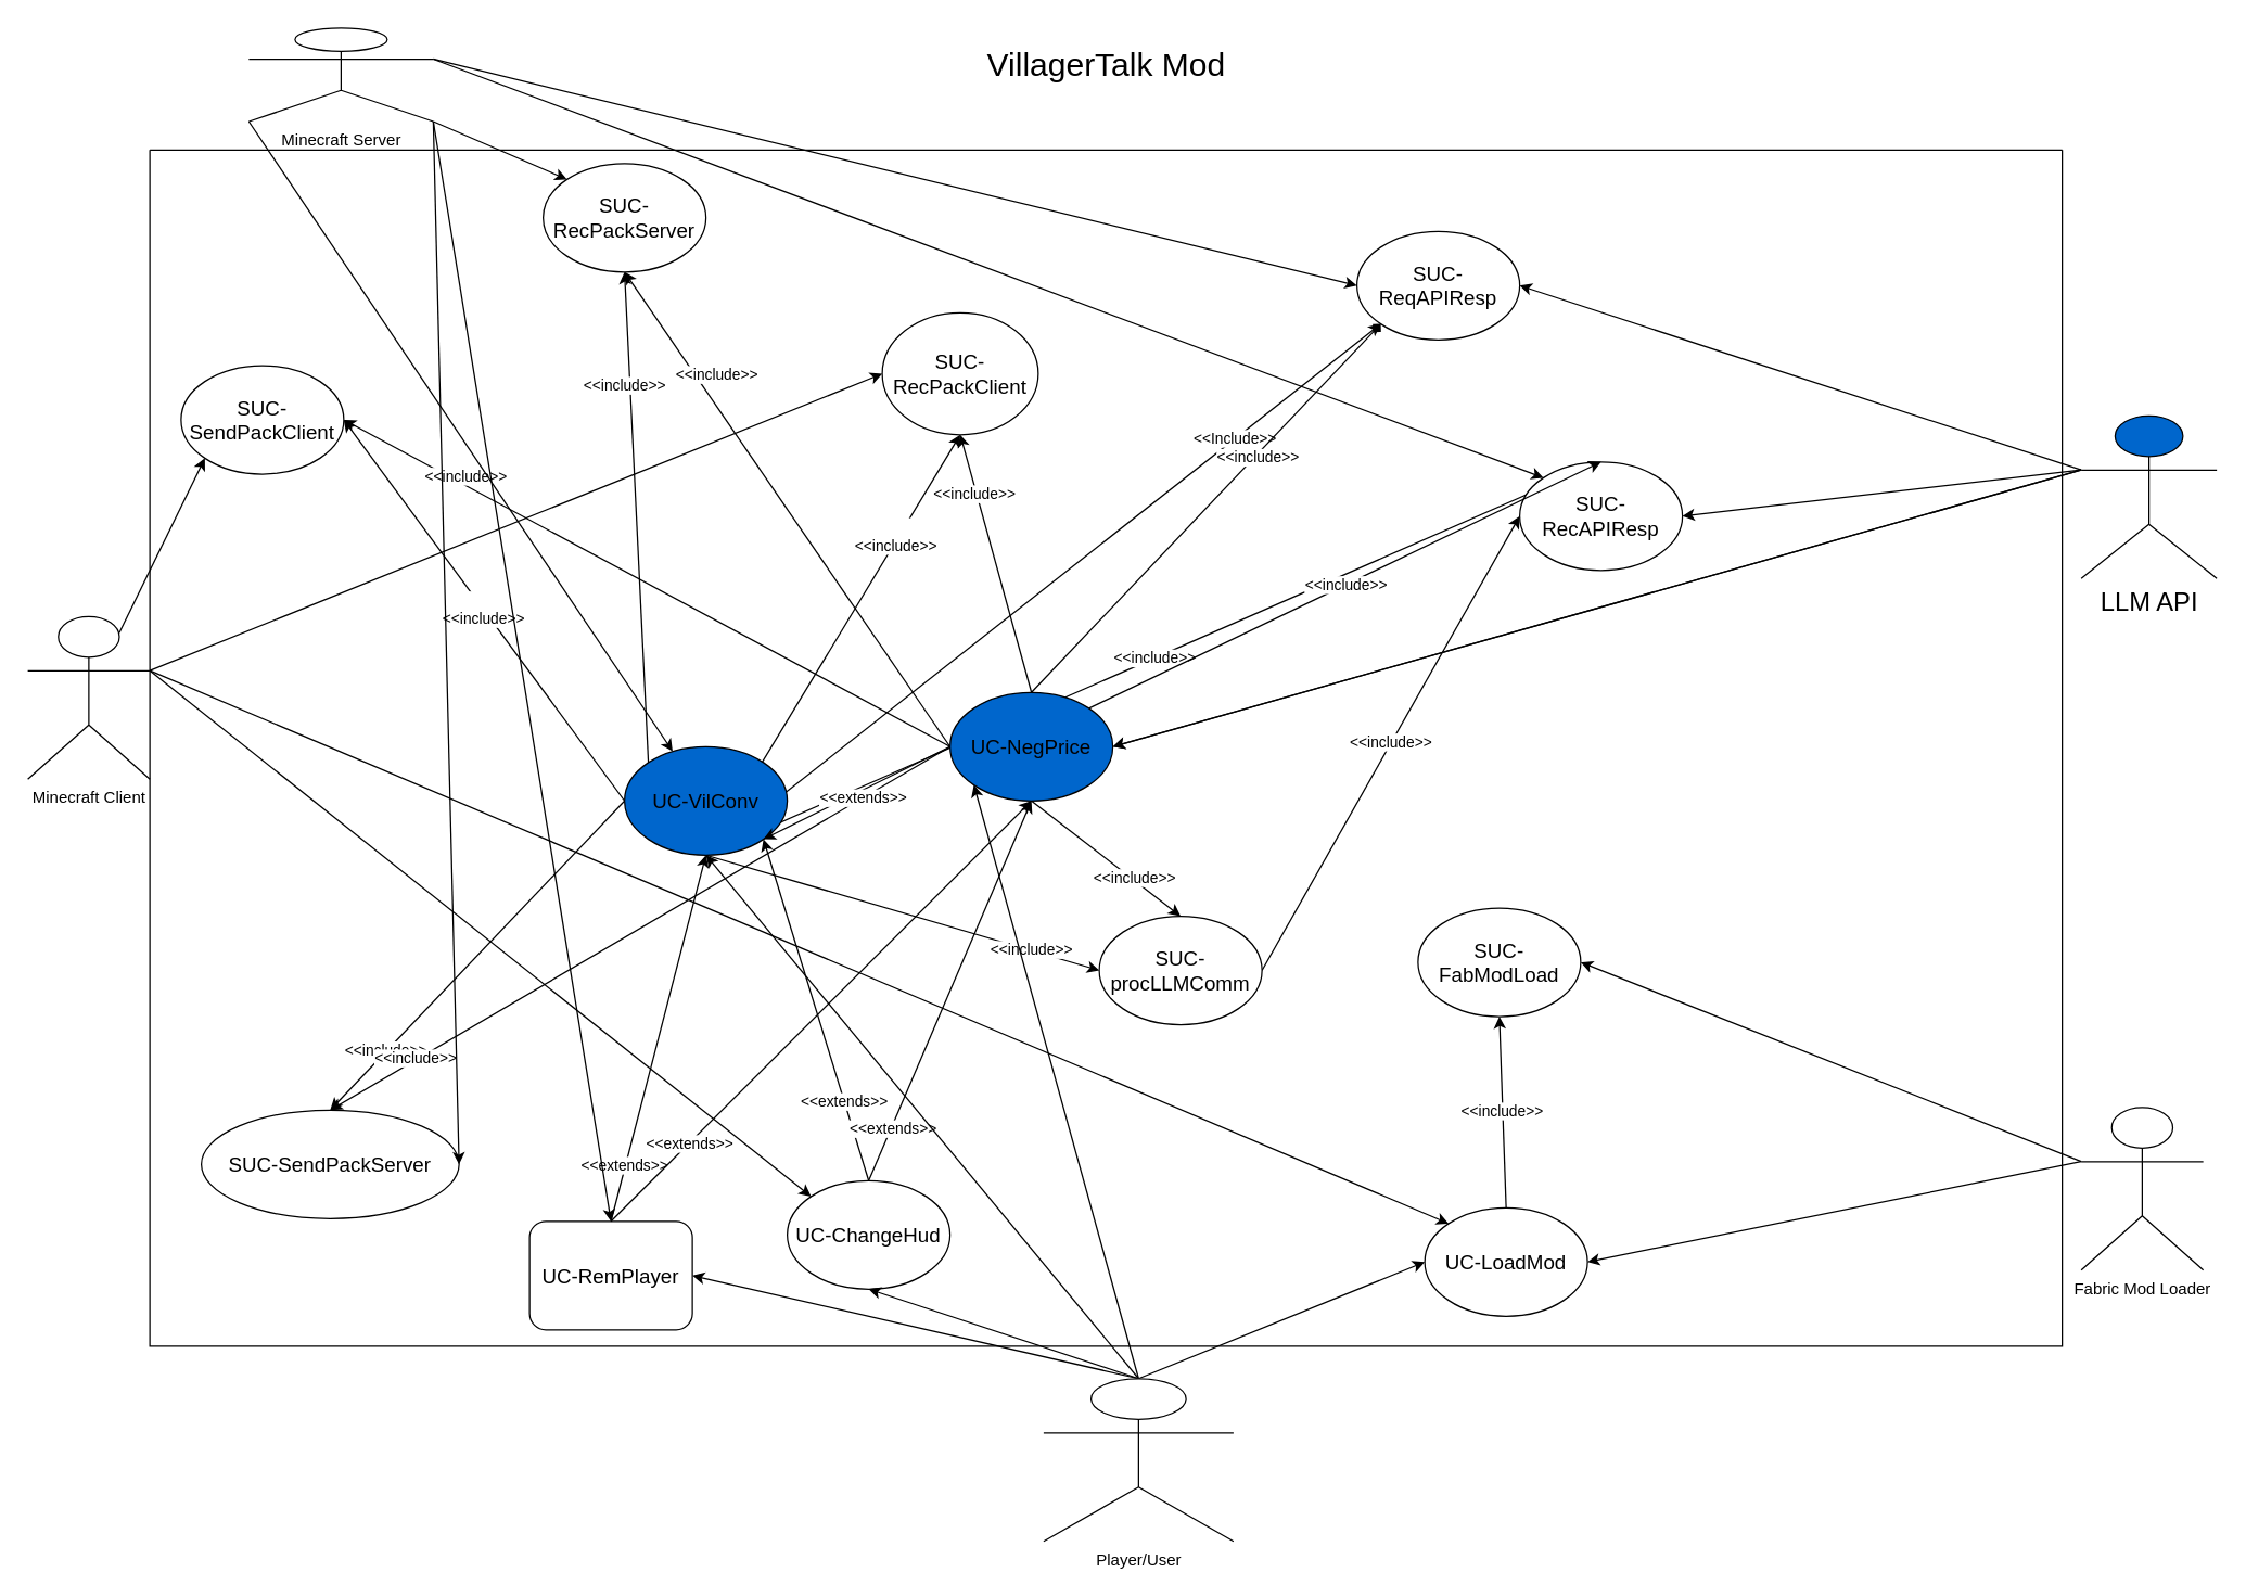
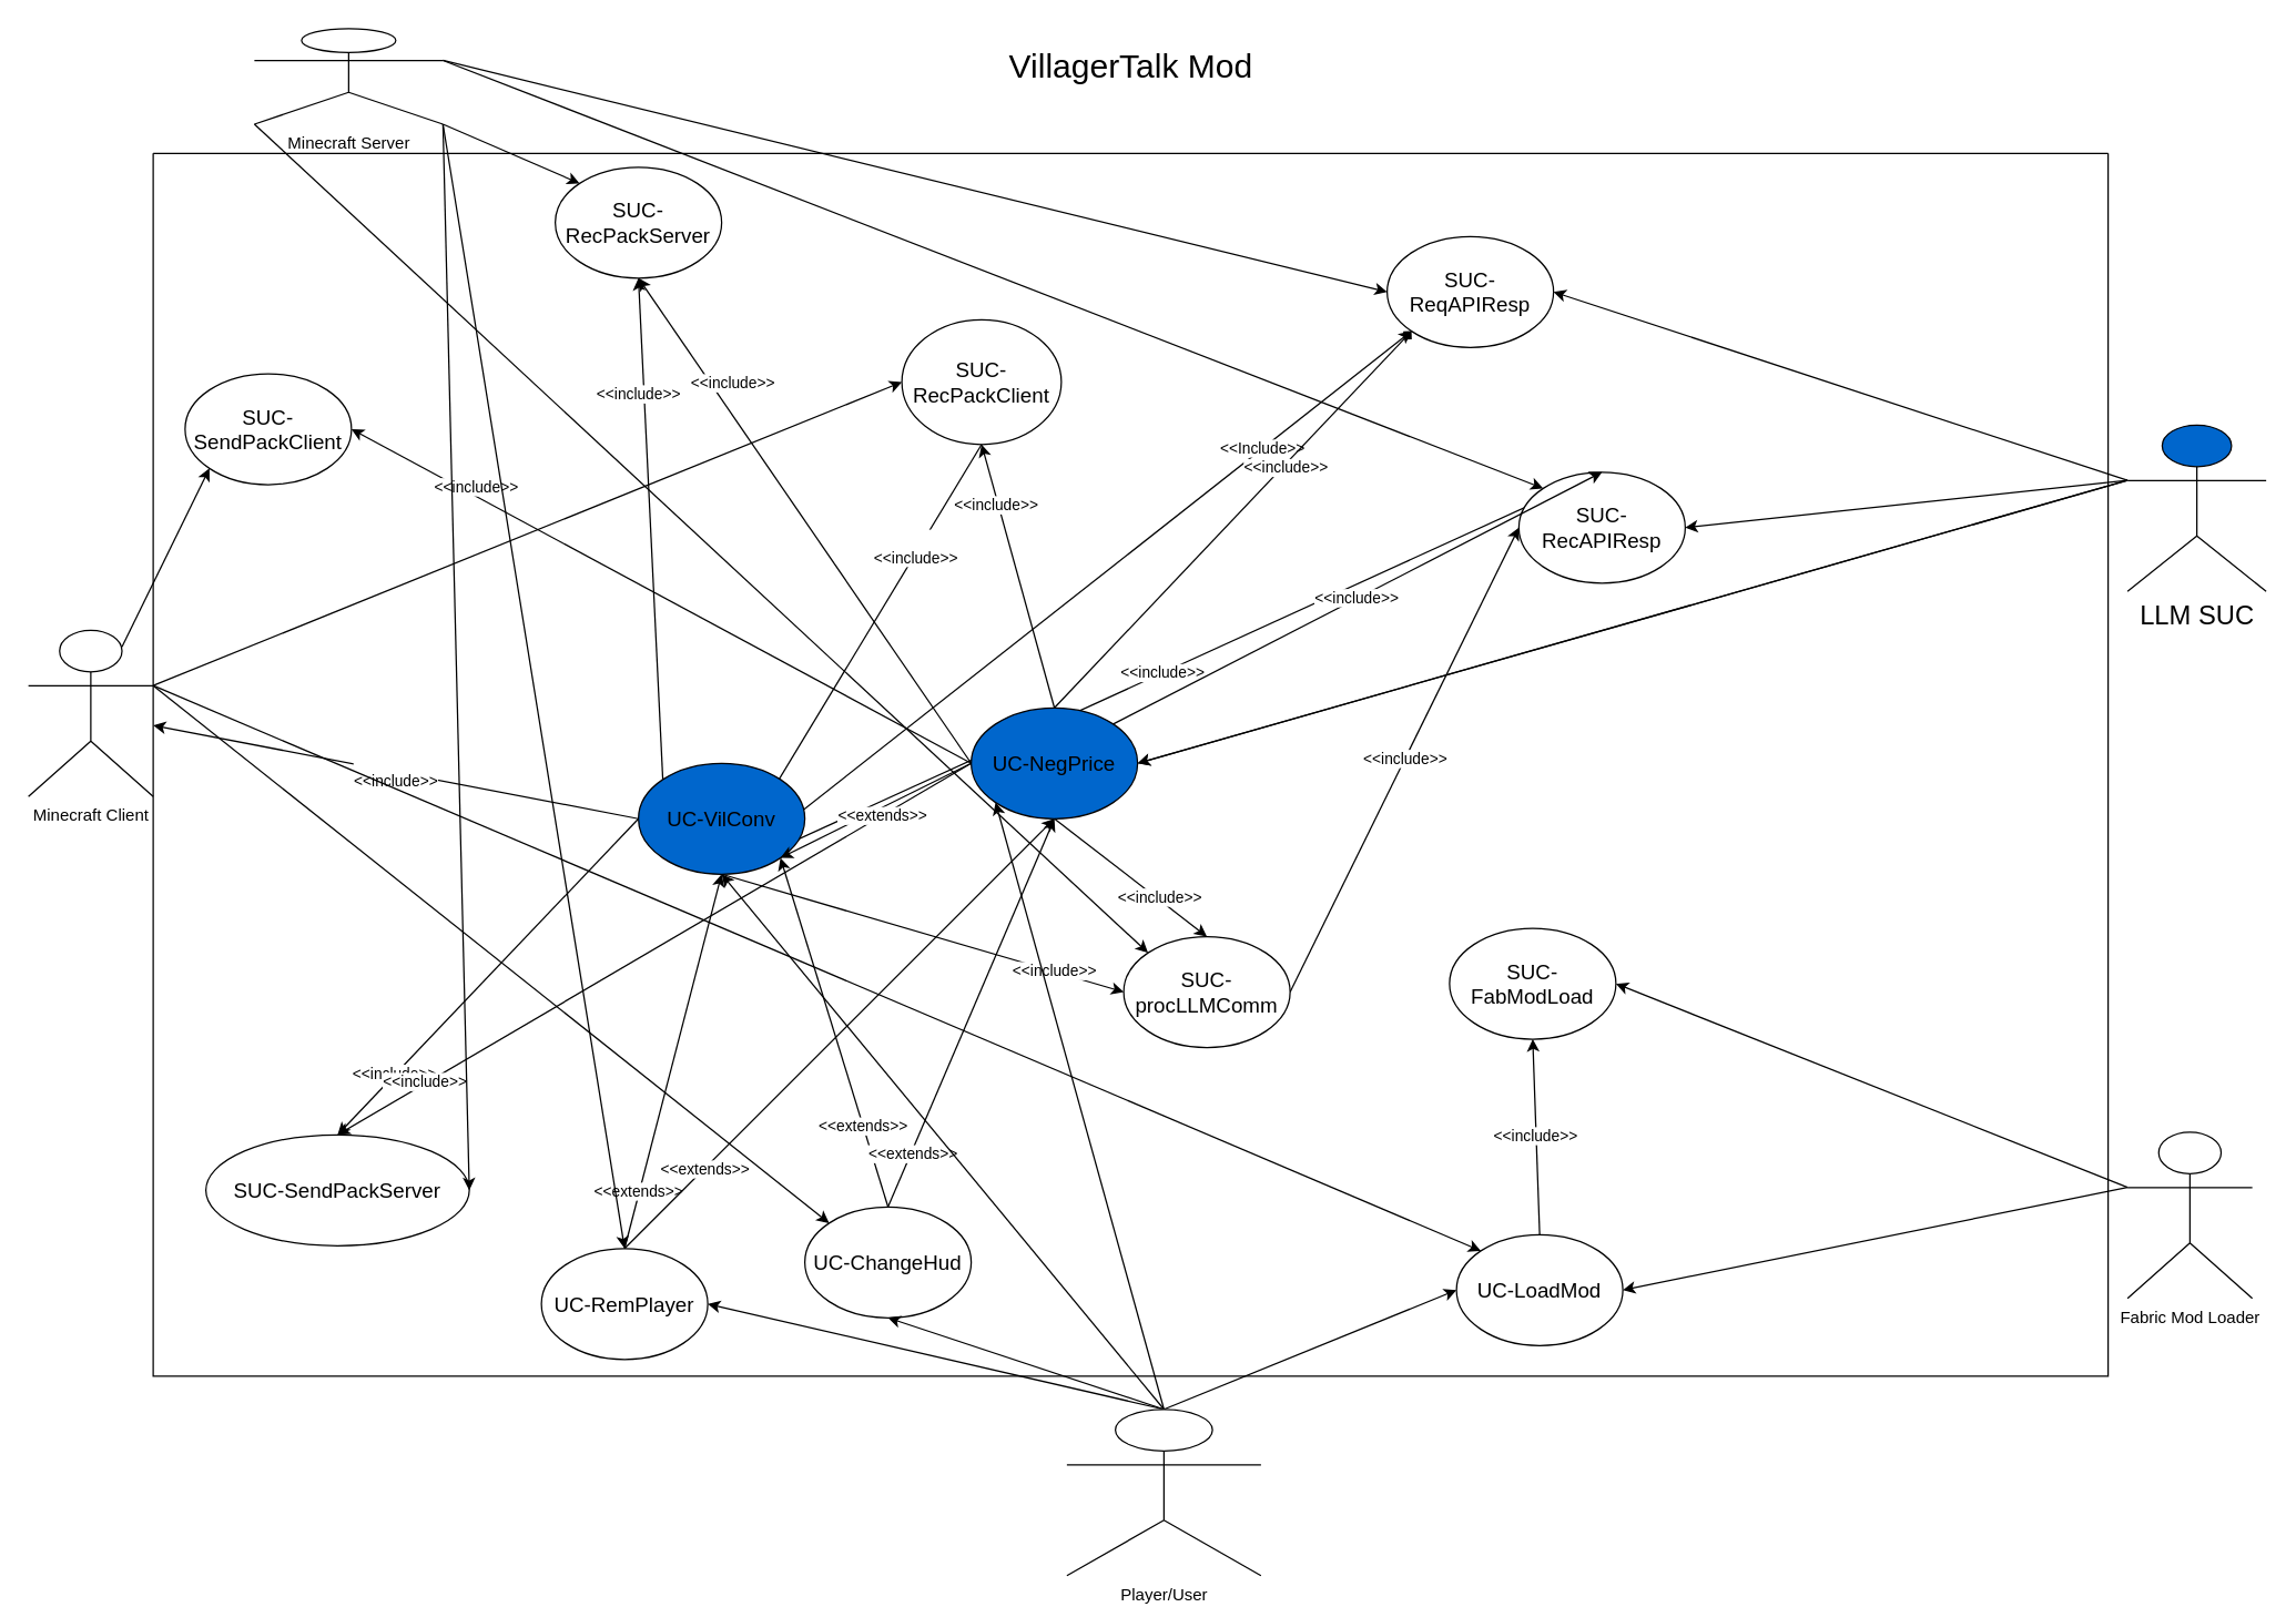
- <mxCell id="52" style="rounded=0;orthogonalLoop=1;jettySize=auto;html=1;exitX=0;exitY=1;exitDx=0;exitDy=0;exitPerimeter=0;" edge="1" parent="1" source="53" target="18"><mxGeometry relative="1" as="geometry" /></mxCell>
+ <mxCell id="52" style="rounded=0;orthogonalLoop=1;jettySize=auto;html=1;exitX=0;exitY=1;exitDx=0;exitDy=0;exitPerimeter=0;entryX=0;entryY=0;entryDx=0;entryDy=0;" edge="1" parent="1" source="53" target="4"><mxGeometry relative="1" as="geometry" /></mxCell>
- <mxCell id="12" value="&lt;br&gt;&lt;span style=&quot;color: rgb(0, 0, 0); font-family: Helvetica; font-size: 11px; font-style: normal; font-variant-ligatures: normal; font-variant-caps: normal; font-weight: 400; letter-spacing: normal; orphans: 2; text-align: center; text-indent: 0px; text-transform: none; widows: 2; word-spacing: 0px; -webkit-text-stroke-width: 0px; white-space: nowrap; background-color: rgb(255, 255, 255); text-decoration-thickness: initial; text-decoration-style: initial; text-decoration-color: initial; display: inline !important; float: none;&quot;&gt;&amp;lt;&amp;lt;include&amp;gt;&amp;gt;&lt;/span&gt;" style="rounded=0;orthogonalLoop=1;jettySize=auto;html=1;exitX=0.5;exitY=1;exitDx=0;exitDy=0;entryX=0.5;entryY=1;entryDx=0;entryDy=0;" edge="1" parent="2" source="18" target="8"><mxGeometry x="0.51" y="2" relative="1" as="geometry"><mxPoint as="offset" /></mxGeometry></mxCell>
+ <mxCell id="12" value="&lt;br&gt;&lt;span style=&quot;color: rgb(0, 0, 0); font-family: Helvetica; font-size: 11px; font-style: normal; font-variant-ligatures: normal; font-variant-caps: normal; font-weight: 400; letter-spacing: normal; orphans: 2; text-align: center; text-indent: 0px; text-transform: none; widows: 2; word-spacing: 0px; -webkit-text-stroke-width: 0px; white-space: nowrap; background-color: rgb(255, 255, 255); text-decoration-thickness: initial; text-decoration-style: initial; text-decoration-color: initial; display: inline !important; float: none;&quot;&gt;&amp;lt;&amp;lt;include&amp;gt;&amp;gt;&lt;/span&gt;" style="rounded=0;orthogonalLoop=1;jettySize=auto;html=1;exitX=0.5;exitY=1;exitDx=0;exitDy=0;entryX=0.5;entryY=1;entryDx=0;entryDy=0;endArrow=none;" edge="1" parent="2" source="18" target="8"><mxGeometry x="0.51" y="2" relative="1" as="geometry"><mxPoint as="offset" /></mxGeometry></mxCell>
- <mxCell id="25" value="SUC-RecAPIResp" style="ellipse;whiteSpace=wrap;html=1;fontSize=15;" vertex="1" parent="2"><mxGeometry x="1010" y="230" width="120" height="80" as="geometry" /></mxCell>
+ <mxCell id="25" value="SUC-RecAPIResp" style="ellipse;whiteSpace=wrap;html=1;fontSize=15;" vertex="1" parent="2"><mxGeometry x="985" y="230" width="120" height="80" as="geometry" /></mxCell>
- <mxCell id="41" value="LLM API" style="shape=umlActor;verticalLabelPosition=bottom;verticalAlign=top;html=1;outlineConnect=0;fontSize=19;fillColor=#0066CC;" vertex="1" parent="1"><mxGeometry x="1534" y="306" width="100" height="120" as="geometry" /></mxCell>
+ <mxCell id="41" value="LLM SUC" style="shape=umlActor;verticalLabelPosition=bottom;verticalAlign=top;html=1;outlineConnect=0;fontSize=19;fillColor=#0066CC;" vertex="1" parent="1"><mxGeometry x="1534" y="306" width="100" height="120" as="geometry" /></mxCell>
- <mxCell id="15" value="&lt;br&gt;&lt;span style=&quot;color: rgb(0, 0, 0); font-family: Helvetica; font-size: 11px; font-style: normal; font-variant-ligatures: normal; font-variant-caps: normal; font-weight: 400; letter-spacing: normal; orphans: 2; text-align: center; text-indent: 0px; text-transform: none; widows: 2; word-spacing: 0px; -webkit-text-stroke-width: 0px; white-space: nowrap; background-color: rgb(255, 255, 255); text-decoration-thickness: initial; text-decoration-style: initial; text-decoration-color: initial; display: inline !important; float: none;&quot;&gt;&amp;lt;&amp;lt;include&amp;gt;&amp;gt;&lt;/span&gt;" style="rounded=0;orthogonalLoop=1;jettySize=auto;html=1;exitX=0;exitY=0.5;exitDx=0;exitDy=0;entryX=1;entryY=0.5;entryDx=0;entryDy=0;" edge="1" parent="2" source="18" target="22"><mxGeometry relative="1" as="geometry" /></mxCell>
+ <mxCell id="15" value="&lt;br&gt;&lt;span style=&quot;color: rgb(0, 0, 0); font-family: Helvetica; font-size: 11px; font-style: normal; font-variant-ligatures: normal; font-variant-caps: normal; font-weight: 400; letter-spacing: normal; orphans: 2; text-align: center; text-indent: 0px; text-transform: none; widows: 2; word-spacing: 0px; -webkit-text-stroke-width: 0px; white-space: nowrap; background-color: rgb(255, 255, 255); text-decoration-thickness: initial; text-decoration-style: initial; text-decoration-color: initial; display: inline !important; float: none;&quot;&gt;&amp;lt;&amp;lt;include&amp;gt;&amp;gt;&lt;/span&gt;" style="rounded=0;orthogonalLoop=1;jettySize=auto;html=1;exitX=0;exitY=0.5;exitDx=0;exitDy=0;" edge="1" parent="2" source="18" target="46"><mxGeometry relative="1" as="geometry" /></mxCell>
- <mxCell id="24" value="UC-RemPlayer" style="whiteSpace=wrap;html=1;fontSize=15;rounded=1;" vertex="1" parent="2"><mxGeometry x="280" y="790" width="120" height="80" as="geometry" /></mxCell>
+ <mxCell id="24" value="UC-RemPlayer" style="ellipse;whiteSpace=wrap;html=1;fontSize=15;" vertex="1" parent="2"><mxGeometry x="280" y="790" width="120" height="80" as="geometry" /></mxCell>
